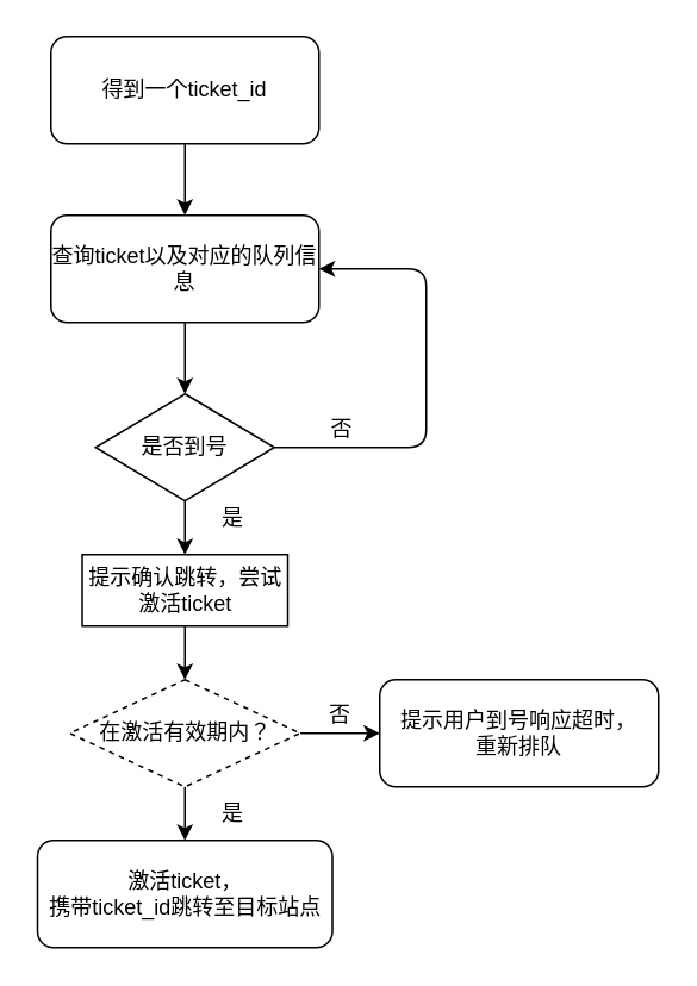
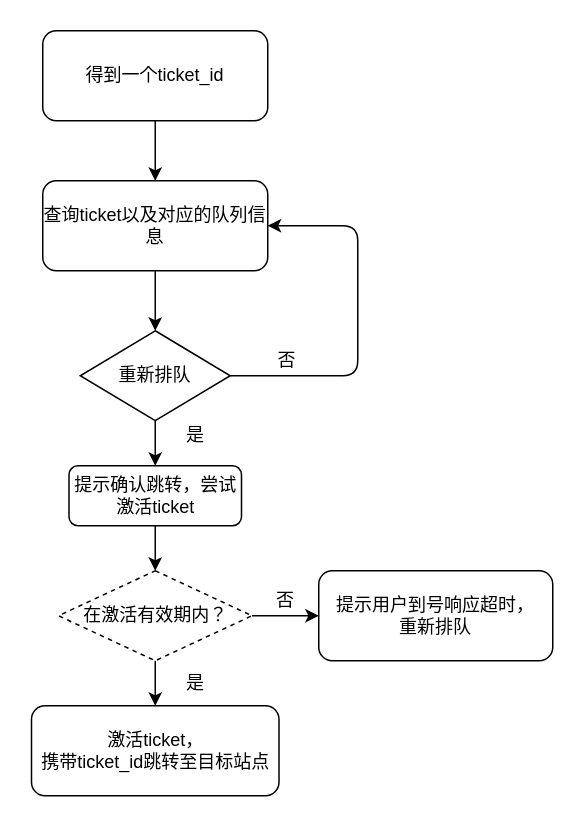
- <mxCell id="6" value="是否到号" style="rhombus;whiteSpace=wrap;html=1;" vertex="1" parent="1"><mxGeometry x="53" y="220" width="100" height="60" as="geometry" /></mxCell>
+ <mxCell id="6" value="重新排队" style="rhombus;whiteSpace=wrap;html=1;" vertex="1" parent="1"><mxGeometry x="53" y="220" width="100" height="60" as="geometry" /></mxCell>
- <mxCell id="17" value="提示确认跳转，尝试激活ticket" style="whiteSpace=wrap;html=1;rounded=0;" vertex="1" parent="1"><mxGeometry x="45.5" y="310" width="115" height="40" as="geometry" /></mxCell>
+ <mxCell id="17" value="提示确认跳转，尝试激活ticket" style="rounded=1;whiteSpace=wrap;html=1;" vertex="1" parent="1"><mxGeometry x="45.5" y="310" width="115" height="40" as="geometry" /></mxCell>
